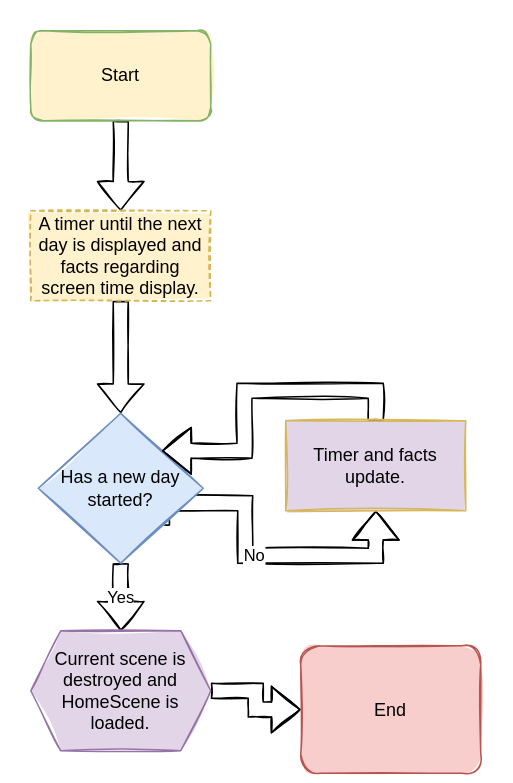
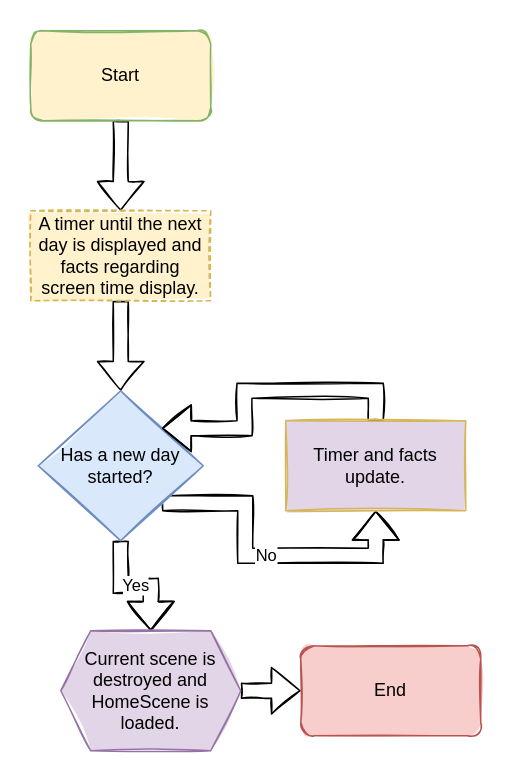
- <mxCell id="8" value="Has a new day started?" style="rhombus;whiteSpace=wrap;html=1;fillColor=#dae8fc;strokeColor=#6c8ebf;rounded=0;sketch=1;fillStyle=solid;" parent="1" vertex="1"><mxGeometry x="25" y="275" width="110" height="100" as="geometry" /></mxCell>
+ <mxCell id="8" value="Has a new day started?" style="rhombus;whiteSpace=wrap;html=1;fillColor=#dae8fc;strokeColor=#6c8ebf;rounded=0;sketch=1;fillStyle=solid;" parent="1" vertex="1"><mxGeometry x="25" y="260" width="110" height="100" as="geometry" /></mxCell>
- <mxCell id="10" value="Current scene is destroyed and HomeScene is loaded." style="shape=hexagon;perimeter=hexagonPerimeter2;whiteSpace=wrap;html=1;fixedSize=1;sketch=1;fillStyle=solid;fillColor=#e1d5e7;strokeColor=#9673a6;" parent="1" vertex="1"><mxGeometry x="20" y="420" width="120" height="80" as="geometry" /></mxCell>
+ <mxCell id="10" value="Current scene is destroyed and HomeScene is loaded." style="shape=hexagon;perimeter=hexagonPerimeter2;whiteSpace=wrap;html=1;fixedSize=1;sketch=1;fillStyle=solid;fillColor=#e1d5e7;strokeColor=#9673a6;" parent="1" vertex="1"><mxGeometry x="40" y="420" width="120" height="80" as="geometry" /></mxCell>
- <mxCell id="11" value="End" style="rounded=1;whiteSpace=wrap;html=1;fillColor=#f8cecc;strokeColor=#b85450;sketch=1;fillStyle=solid;" parent="1" vertex="1"><mxGeometry x="200" y="430" width="120" height="85" as="geometry" /></mxCell>
+ <mxCell id="11" value="End" style="rounded=1;whiteSpace=wrap;html=1;fillColor=#f8cecc;strokeColor=#b85450;sketch=1;fillStyle=solid;" parent="1" vertex="1"><mxGeometry x="200" y="430" width="120" height="60" as="geometry" /></mxCell>
